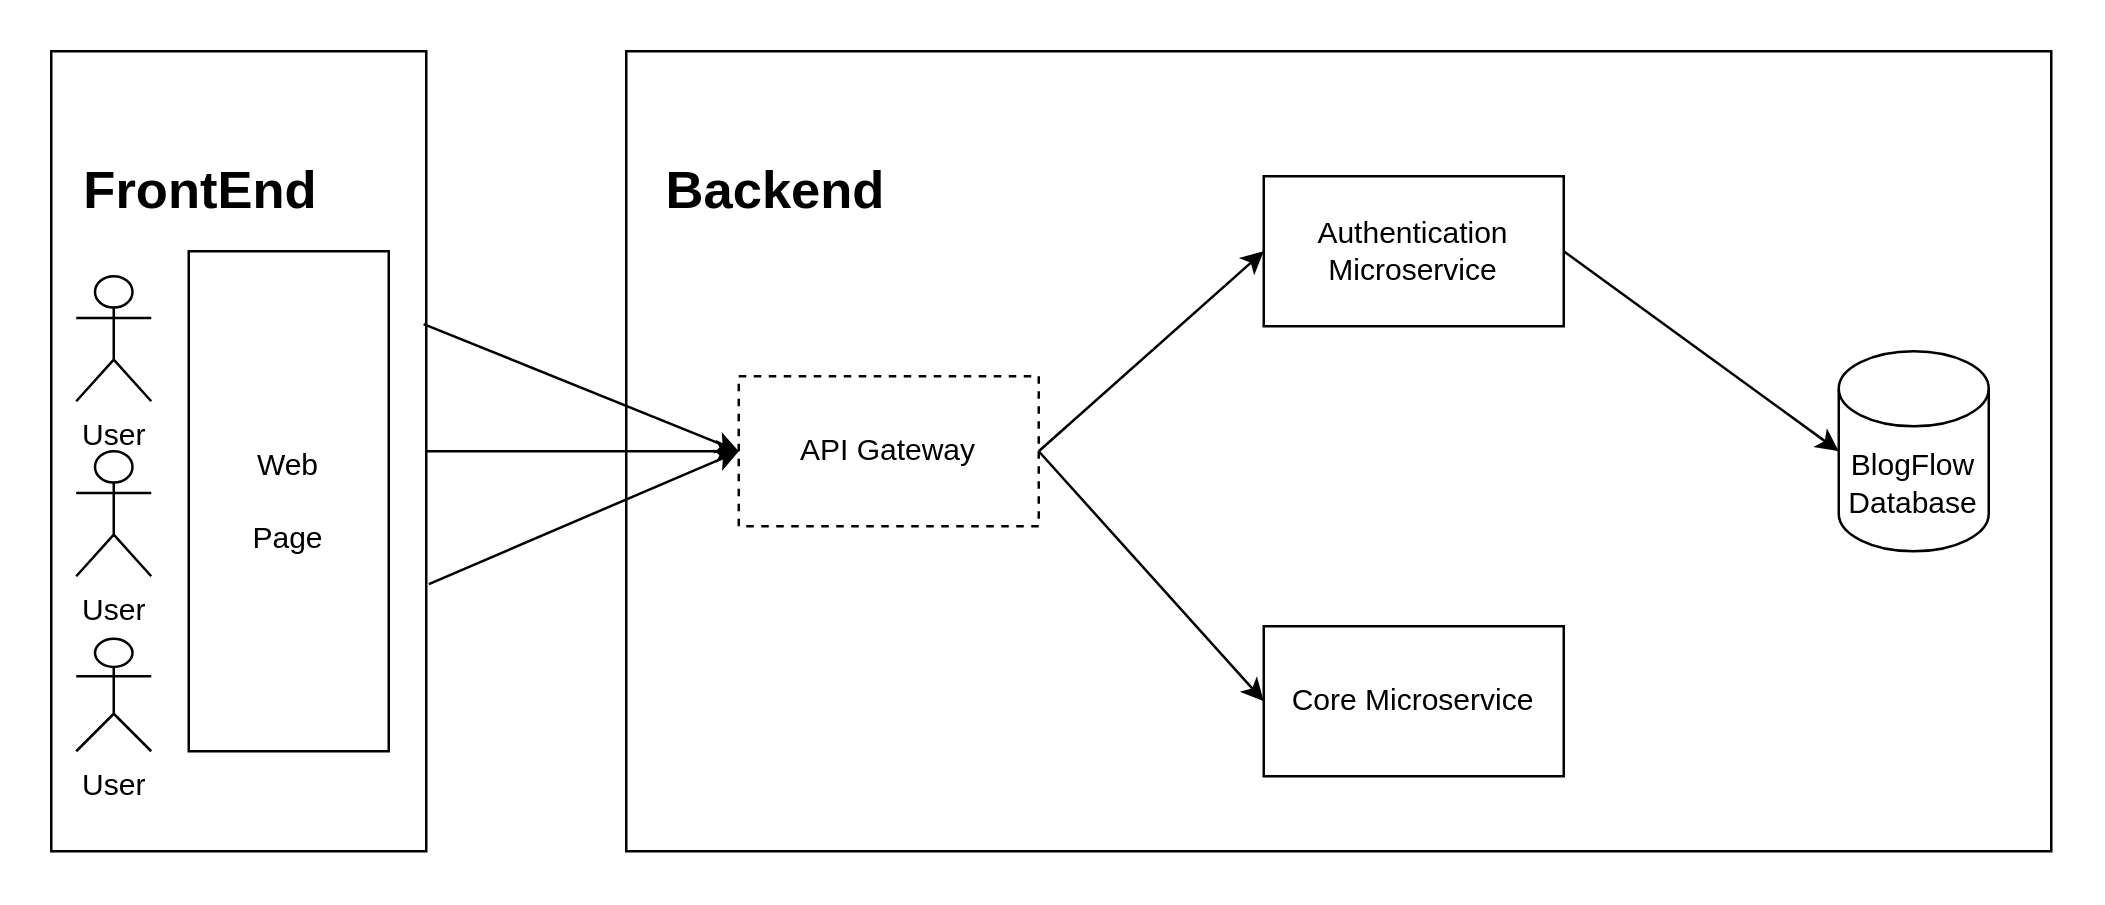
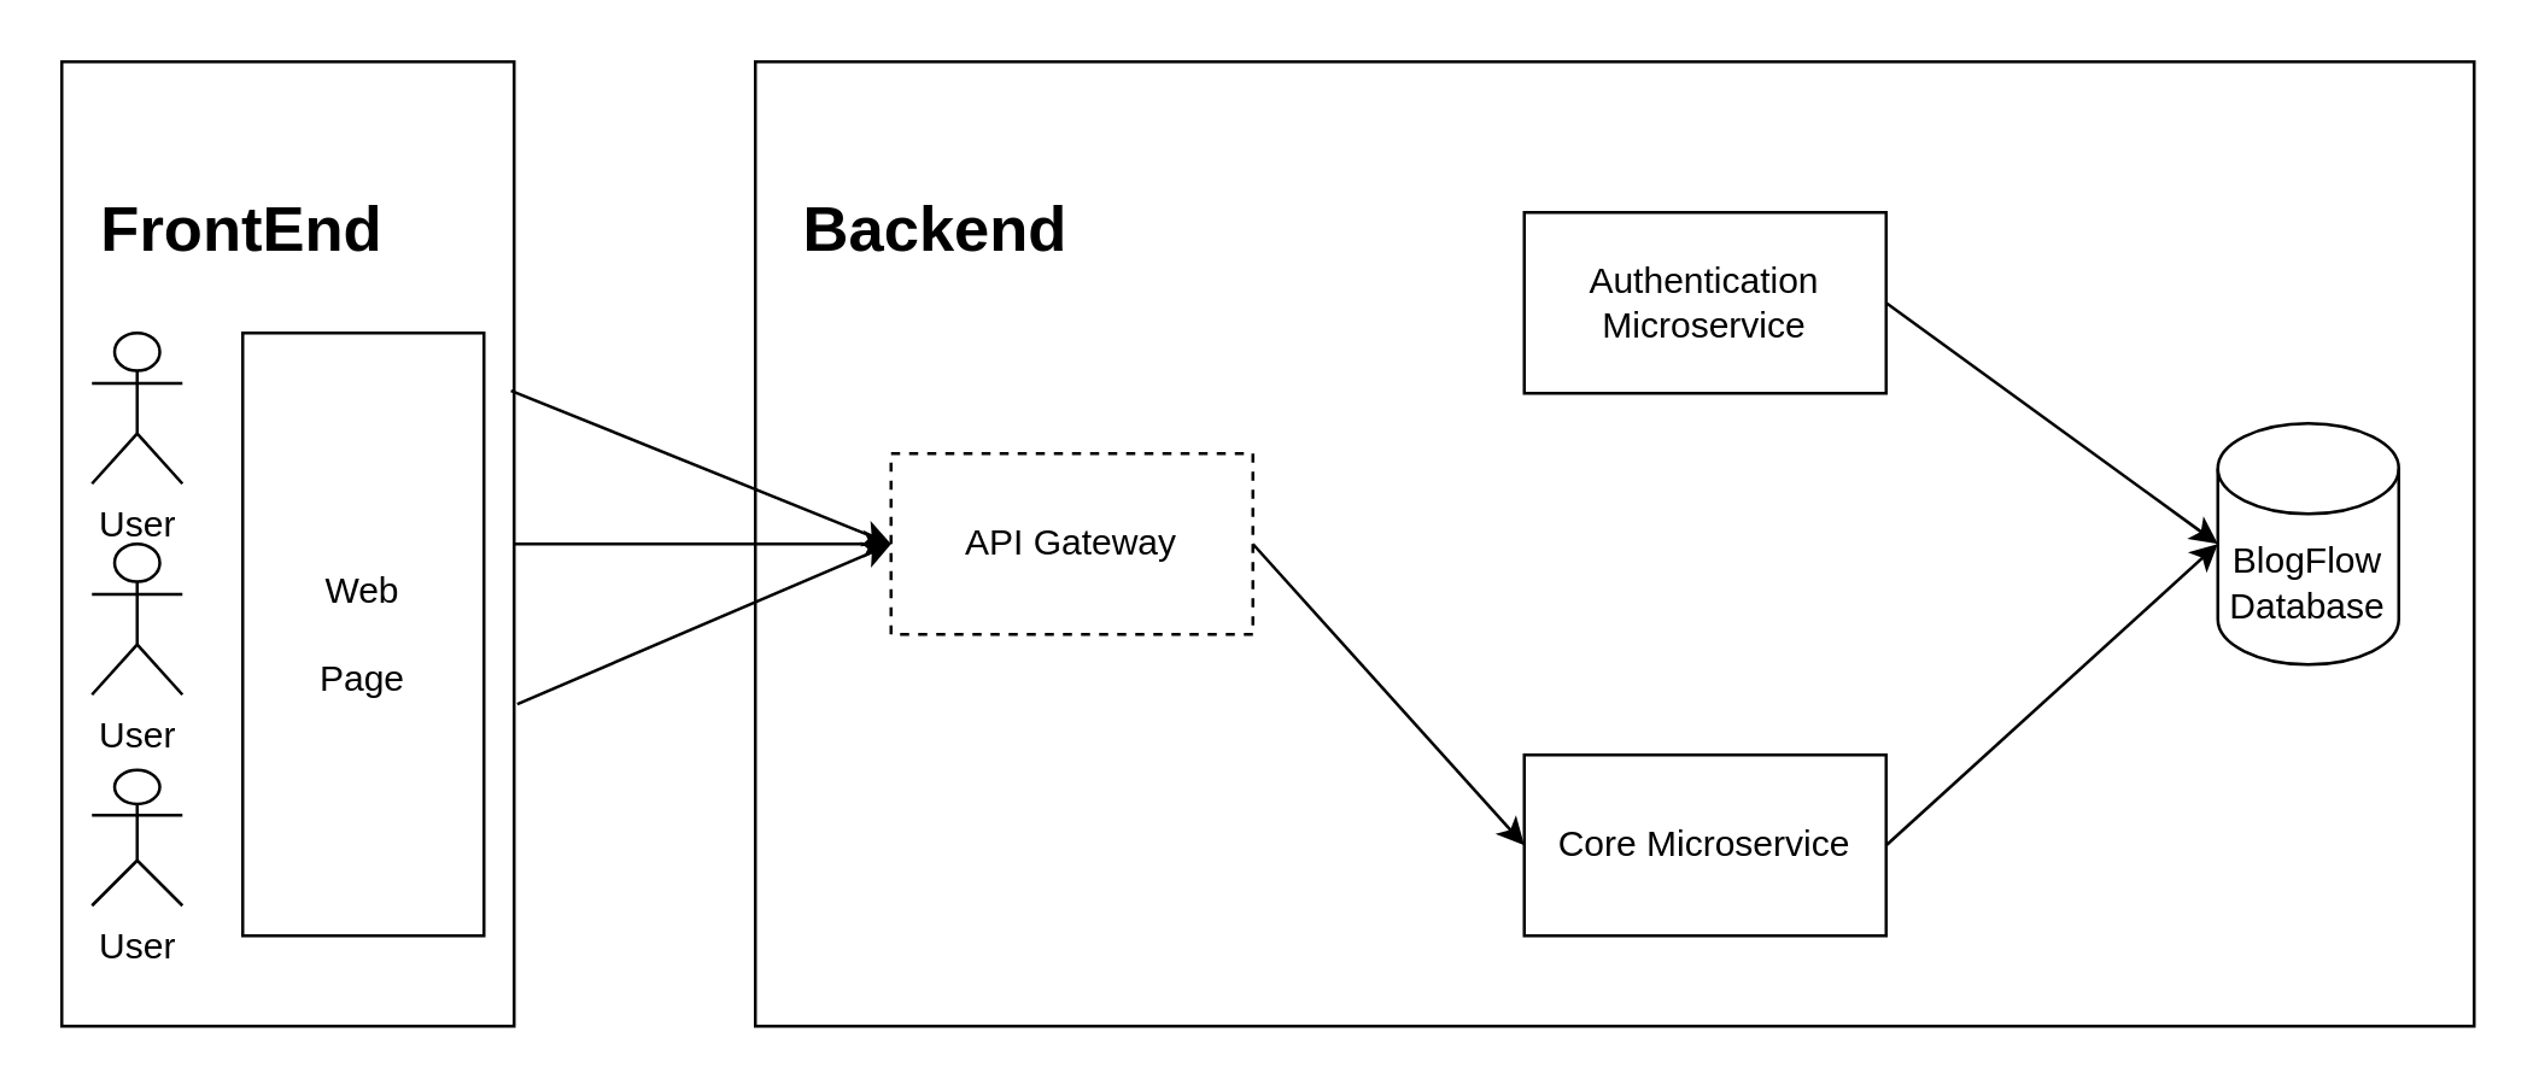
- <mxCell id="7" value="" style="endArrow=classic;html=1;exitX=1;exitY=0.5;exitDx=0;exitDy=0;entryX=0;entryY=0.5;entryDx=0;entryDy=0;" parent="1" source="3" target="4" edge="1"><mxGeometry width="50" height="50" relative="1" as="geometry"><mxPoint x="665" y="270" as="sourcePoint" /><mxPoint x="715" y="220" as="targetPoint" /></mxGeometry></mxCell>
- <mxCell id="17" value="Web&lt;div&gt;&lt;br&gt;&lt;/div&gt;&lt;div&gt;Page&lt;/div&gt;" style="rounded=0;whiteSpace=wrap;html=1;" parent="1" vertex="1"><mxGeometry x="75" y="100" width="80" height="200" as="geometry" /></mxCell>
+ <mxCell id="17" value="Web&lt;div&gt;&lt;br&gt;&lt;/div&gt;&lt;div&gt;Page&lt;/div&gt;" style="rounded=0;whiteSpace=wrap;html=1;" parent="1" vertex="1"><mxGeometry x="80" y="110" width="80" height="200" as="geometry" /></mxCell>
+ <mxCell id="10" value="" style="endArrow=classic;html=1;exitX=1;exitY=0.5;exitDx=0;exitDy=0;entryX=0;entryY=0.5;entryDx=0;entryDy=0;entryPerimeter=0;" parent="1" source="5" target="6" edge="1"><mxGeometry width="50" height="50" relative="1" as="geometry"><mxPoint x="445" y="210" as="sourcePoint" /><mxPoint x="535" y="130" as="targetPoint" /></mxGeometry></mxCell>
